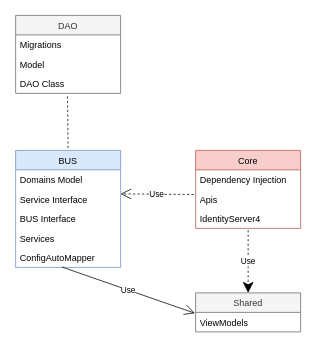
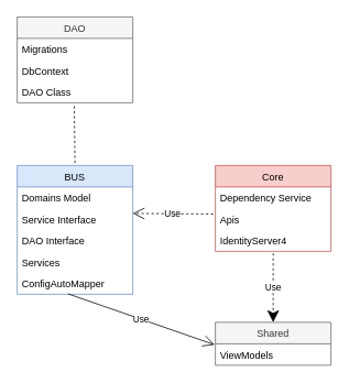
- <mxCell id="10" value="Model" style="text;strokeColor=none;fillColor=none;align=left;verticalAlign=top;spacingLeft=4;spacingRight=4;overflow=hidden;rotatable=0;points=[[0,0.5],[1,0.5]];portConstraint=eastwest;" vertex="1" parent="8"><mxGeometry y="52" width="140" height="26" as="geometry" /></mxCell>
+ <mxCell id="10" value="DbContext" style="text;strokeColor=none;fillColor=none;align=left;verticalAlign=top;spacingLeft=4;spacingRight=4;overflow=hidden;rotatable=0;points=[[0,0.5],[1,0.5]];portConstraint=eastwest;" vertex="1" parent="8"><mxGeometry y="52" width="140" height="26" as="geometry" /></mxCell>
- <mxCell id="13" value="Dependency Injection" style="text;strokeColor=none;fillColor=none;align=left;verticalAlign=top;spacingLeft=4;spacingRight=4;overflow=hidden;rotatable=0;points=[[0,0.5],[1,0.5]];portConstraint=eastwest;" vertex="1" parent="12"><mxGeometry y="26" width="140" height="26" as="geometry" /></mxCell>
+ <mxCell id="13" value="Dependency Service" style="text;strokeColor=none;fillColor=none;align=left;verticalAlign=top;spacingLeft=4;spacingRight=4;overflow=hidden;rotatable=0;points=[[0,0.5],[1,0.5]];portConstraint=eastwest;" vertex="1" parent="12"><mxGeometry y="26" width="140" height="26" as="geometry" /></mxCell>
- <mxCell id="5" value="BUS Interface" style="text;strokeColor=none;fillColor=none;align=left;verticalAlign=top;spacingLeft=4;spacingRight=4;overflow=hidden;rotatable=0;points=[[0,0.5],[1,0.5]];portConstraint=eastwest;" vertex="1" parent="2"><mxGeometry y="78" width="140" height="26" as="geometry" /></mxCell>
+ <mxCell id="5" value="DAO Interface" style="text;strokeColor=none;fillColor=none;align=left;verticalAlign=top;spacingLeft=4;spacingRight=4;overflow=hidden;rotatable=0;points=[[0,0.5],[1,0.5]];portConstraint=eastwest;" vertex="1" parent="2"><mxGeometry y="78" width="140" height="26" as="geometry" /></mxCell>
